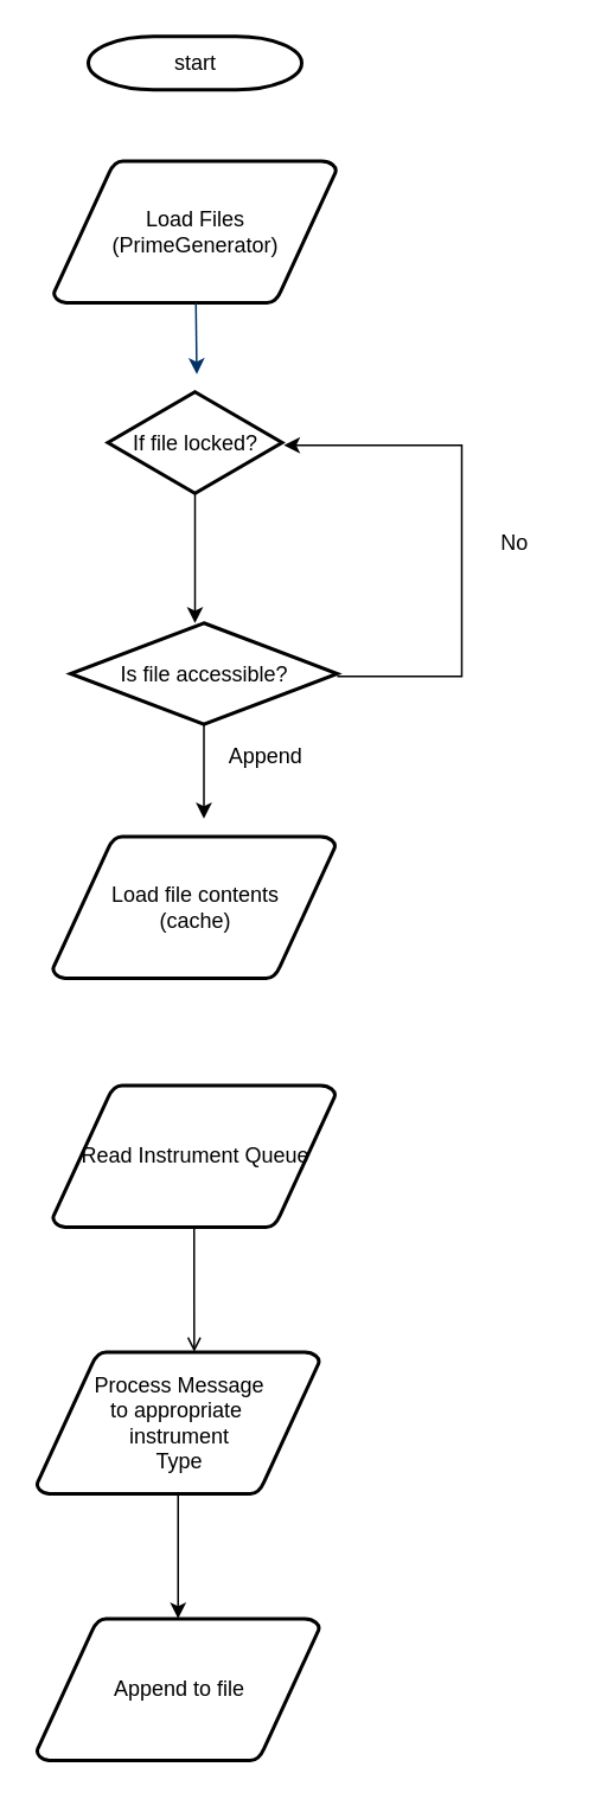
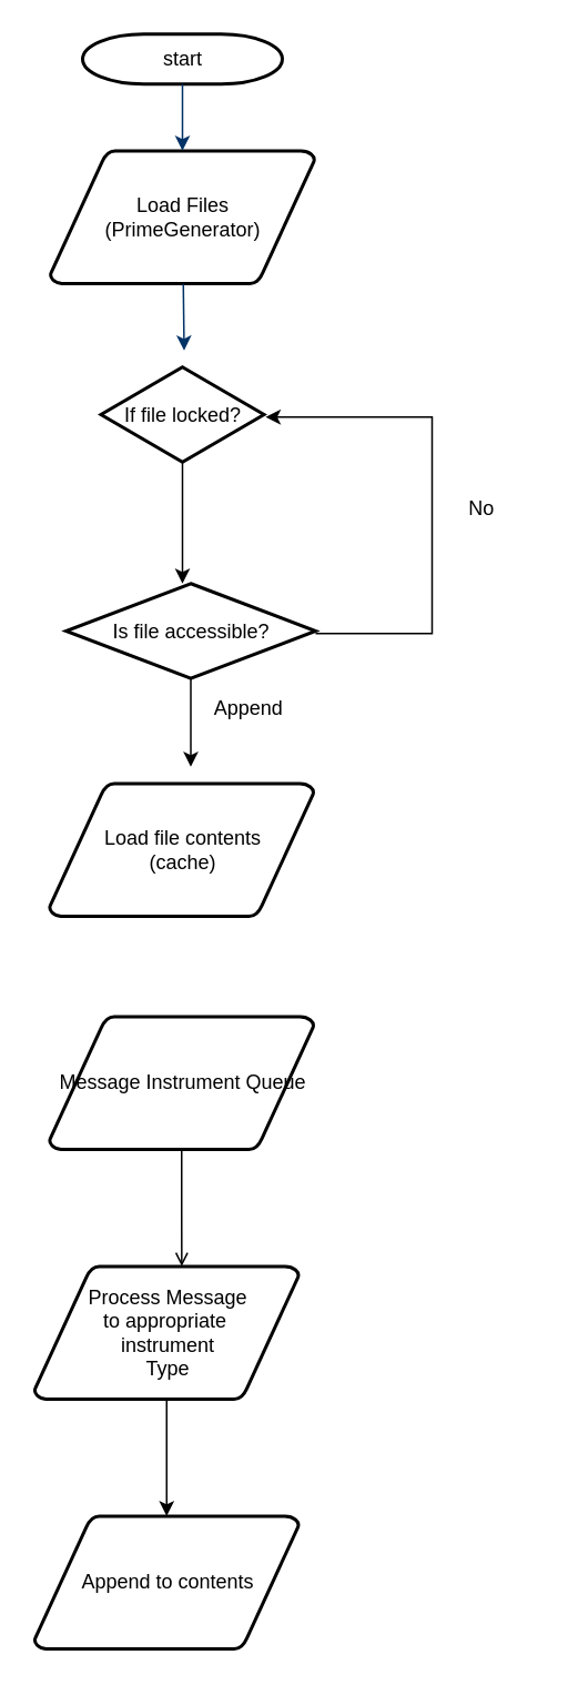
+ <mxCell id="4" style="fontStyle=1;strokeColor=#003366;strokeWidth=1;html=1;" parent="1" source="2" target="3" edge="1"><mxGeometry relative="1" as="geometry" /></mxCell>
- <mxCell id="9" value="Read Instrument Queue" style="shape=mxgraph.flowchart.data;strokeWidth=2;gradientColor=none;gradientDirection=north;fontStyle=0;html=1;" vertex="1" parent="1"><mxGeometry x="29" y="610" width="159" height="80" as="geometry" /></mxCell>
+ <mxCell id="9" value="Message Instrument Queue" style="shape=mxgraph.flowchart.data;strokeWidth=2;gradientColor=none;gradientDirection=north;fontStyle=0;html=1;" vertex="1" parent="1"><mxGeometry x="29" y="610" width="159" height="80" as="geometry" /></mxCell>
- <mxCell id="17" value="Append to file" style="shape=mxgraph.flowchart.data;strokeWidth=2;gradientColor=none;gradientDirection=north;fontStyle=0;html=1;" vertex="1" parent="1"><mxGeometry x="20" y="910" width="159" height="80" as="geometry" /></mxCell>
+ <mxCell id="17" value="Append to contents" style="shape=mxgraph.flowchart.data;strokeWidth=2;gradientColor=none;gradientDirection=north;fontStyle=0;html=1;" vertex="1" parent="1"><mxGeometry x="20" y="910" width="159" height="80" as="geometry" /></mxCell>
